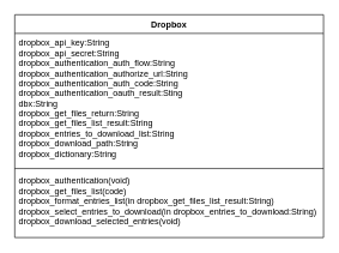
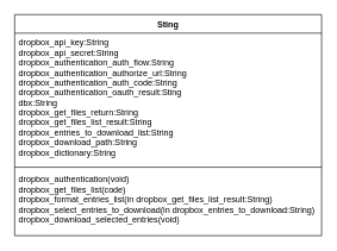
- <mxCell id="2" value="Dropbox" style="swimlane;fontStyle=1;align=center;verticalAlign=top;childLayout=stackLayout;horizontal=1;startSize=26;horizontalStack=0;resizeParent=1;resizeParentMax=0;resizeLast=0;collapsible=1;marginBottom=0;" vertex="1" parent="1"><mxGeometry x="20" y="20" width="430" height="310" as="geometry" /></mxCell>
+ <mxCell id="2" value="Sting" style="swimlane;fontStyle=1;align=center;verticalAlign=top;childLayout=stackLayout;horizontal=1;startSize=26;horizontalStack=0;resizeParent=1;resizeParentMax=0;resizeLast=0;collapsible=1;marginBottom=0;" vertex="1" parent="1"><mxGeometry x="20" y="20" width="430" height="310" as="geometry" /></mxCell>
